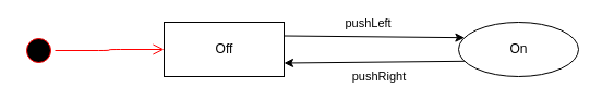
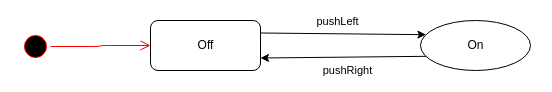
- <mxCell id="8" value="Off" style="html=1;container=0;rounded=0;" vertex="1" parent="1"><mxGeometry x="150" y="20" width="110" height="50" as="geometry" /></mxCell>
+ <mxCell id="8" value="Off" style="html=1;rounded=1;container=0;" vertex="1" parent="1"><mxGeometry x="150" y="20" width="110" height="50" as="geometry" /></mxCell>
